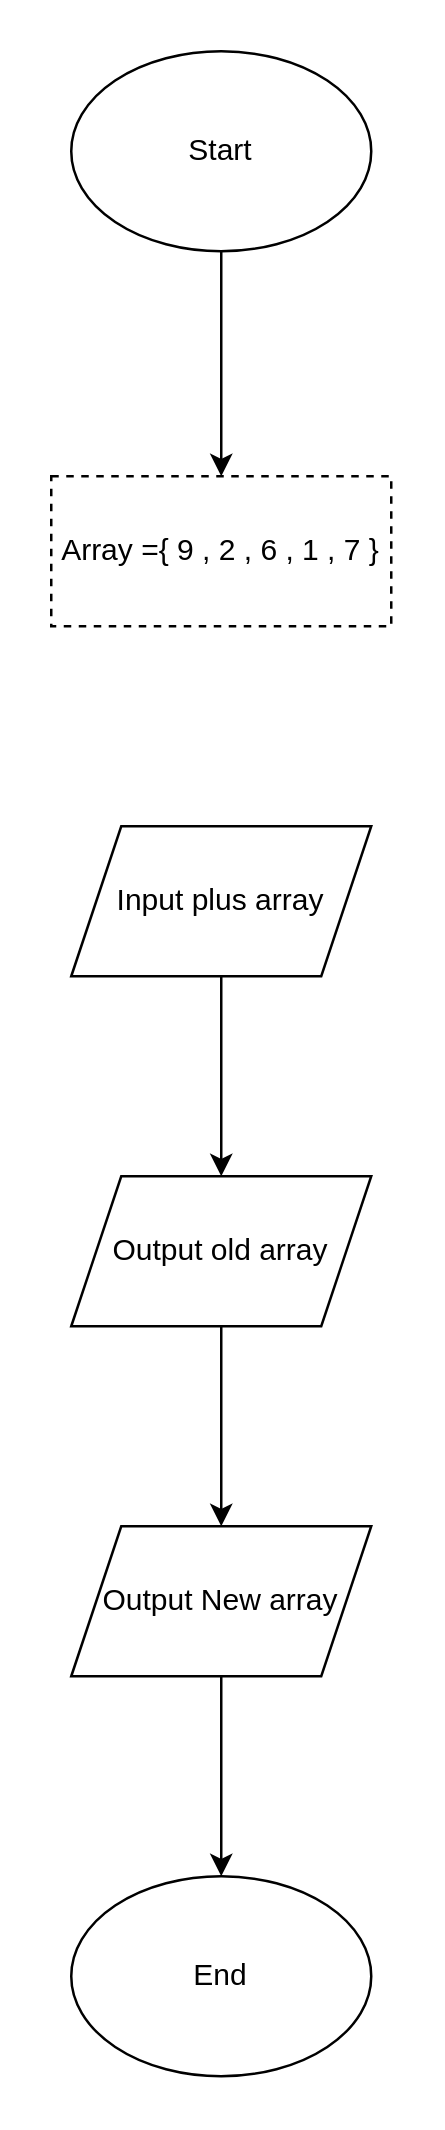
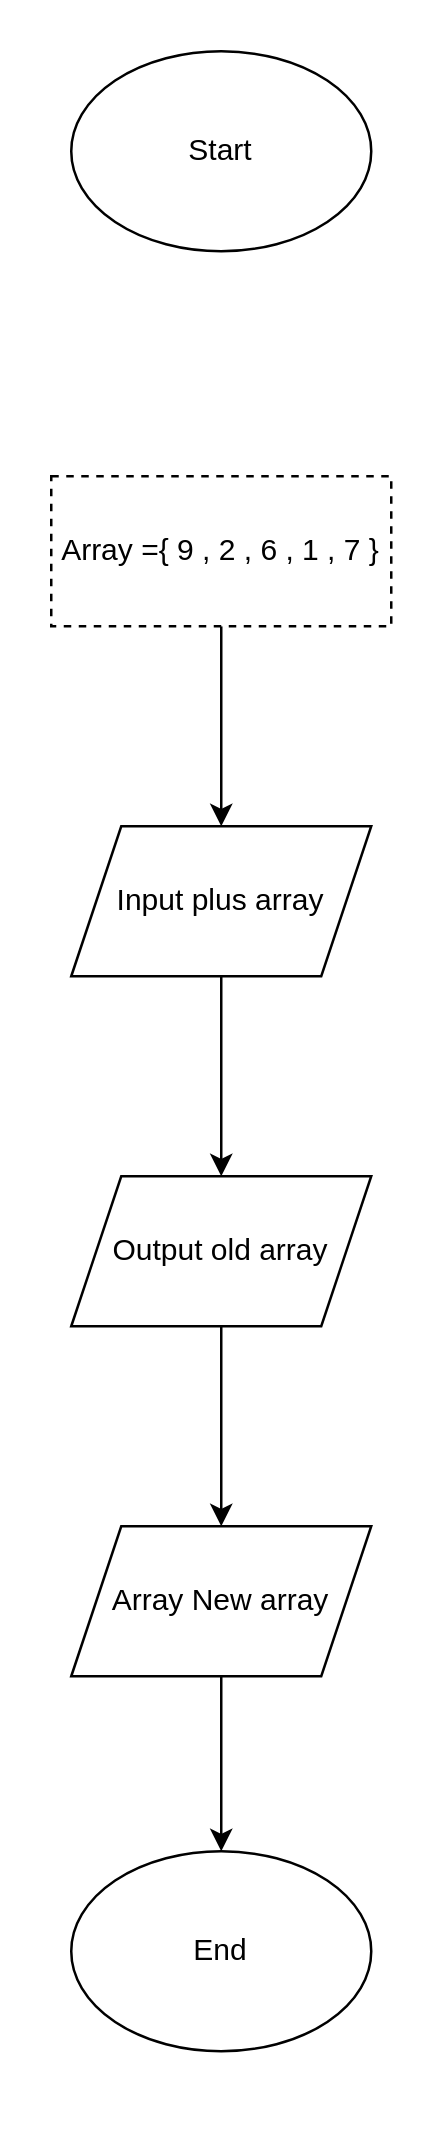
- <mxCell id="2" value="" style="edgeStyle=orthogonalEdgeStyle;rounded=0;orthogonalLoop=1;jettySize=auto;html=1;" edge="1" parent="1" source="3" target="5"><mxGeometry relative="1" as="geometry" /></mxCell>
+ <mxCell id="4" value="" style="edgeStyle=orthogonalEdgeStyle;rounded=0;orthogonalLoop=1;jettySize=auto;html=1;" edge="1" parent="1" source="5" target="7"><mxGeometry relative="1" as="geometry" /></mxCell>
- <mxCell id="11" value="Output New array" style="shape=parallelogram;perimeter=parallelogramPerimeter;whiteSpace=wrap;html=1;fixedSize=1;" vertex="1" parent="1"><mxGeometry x="28" y="610" width="120" height="60" as="geometry" /></mxCell>
+ <mxCell id="11" value="Array New array" style="shape=parallelogram;perimeter=parallelogramPerimeter;whiteSpace=wrap;html=1;fixedSize=1;" vertex="1" parent="1"><mxGeometry x="28" y="610" width="120" height="60" as="geometry" /></mxCell>
- <mxCell id="12" value="End" style="ellipse;whiteSpace=wrap;html=1;" vertex="1" parent="1"><mxGeometry x="28" y="750" width="120" height="80" as="geometry" /></mxCell>
+ <mxCell id="12" value="End" style="ellipse;whiteSpace=wrap;html=1;" vertex="1" parent="1"><mxGeometry x="28" y="740" width="120" height="80" as="geometry" /></mxCell>
